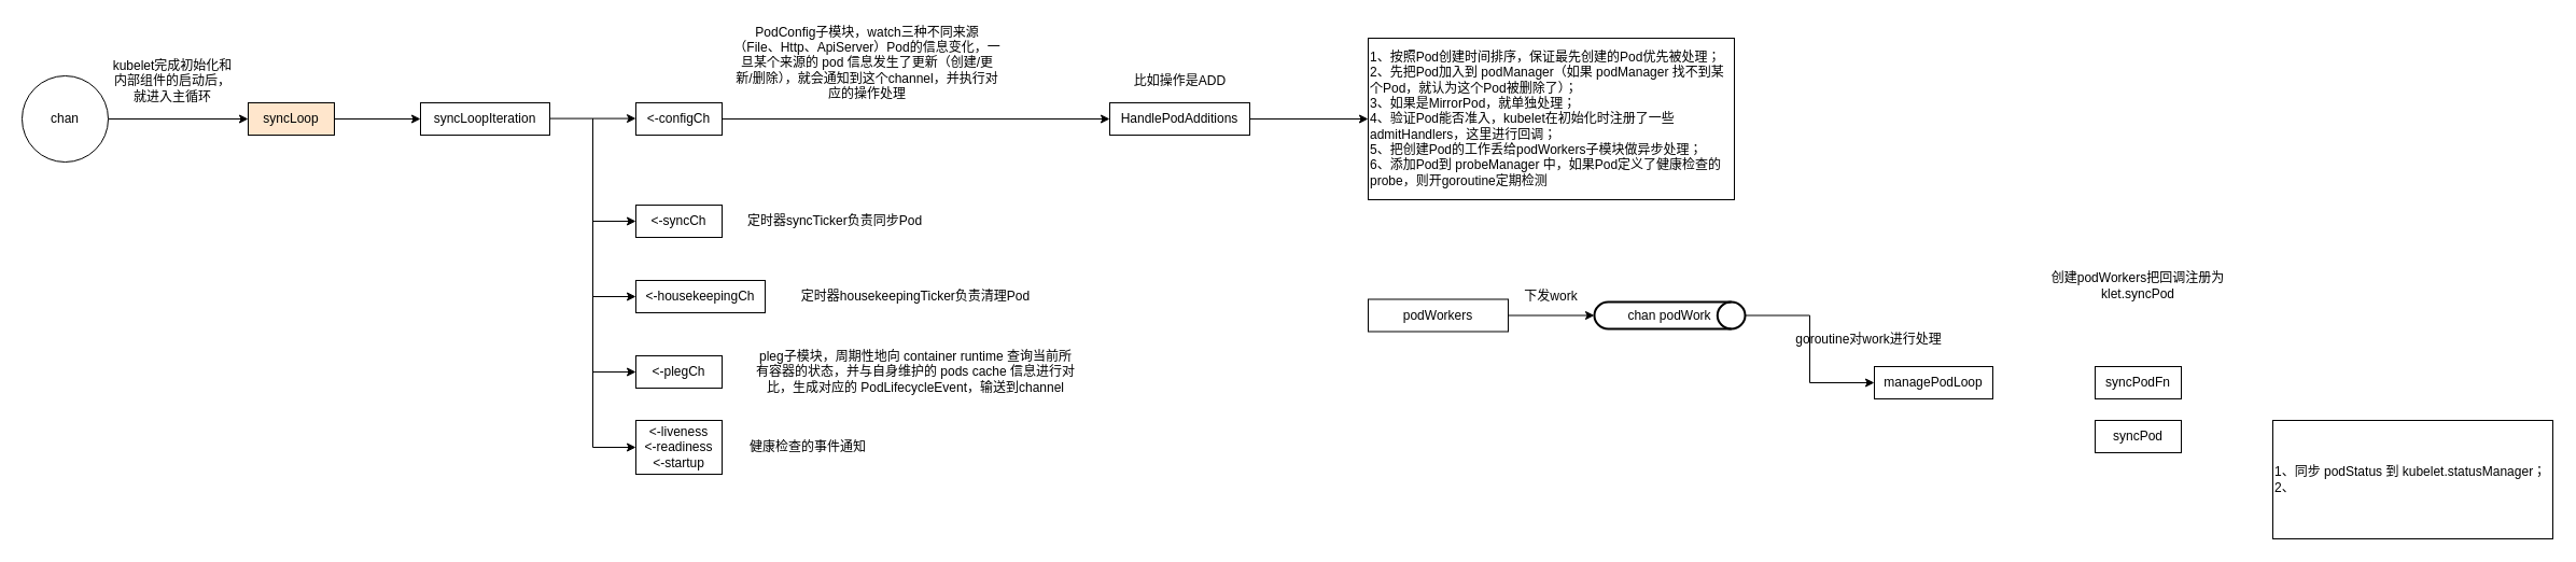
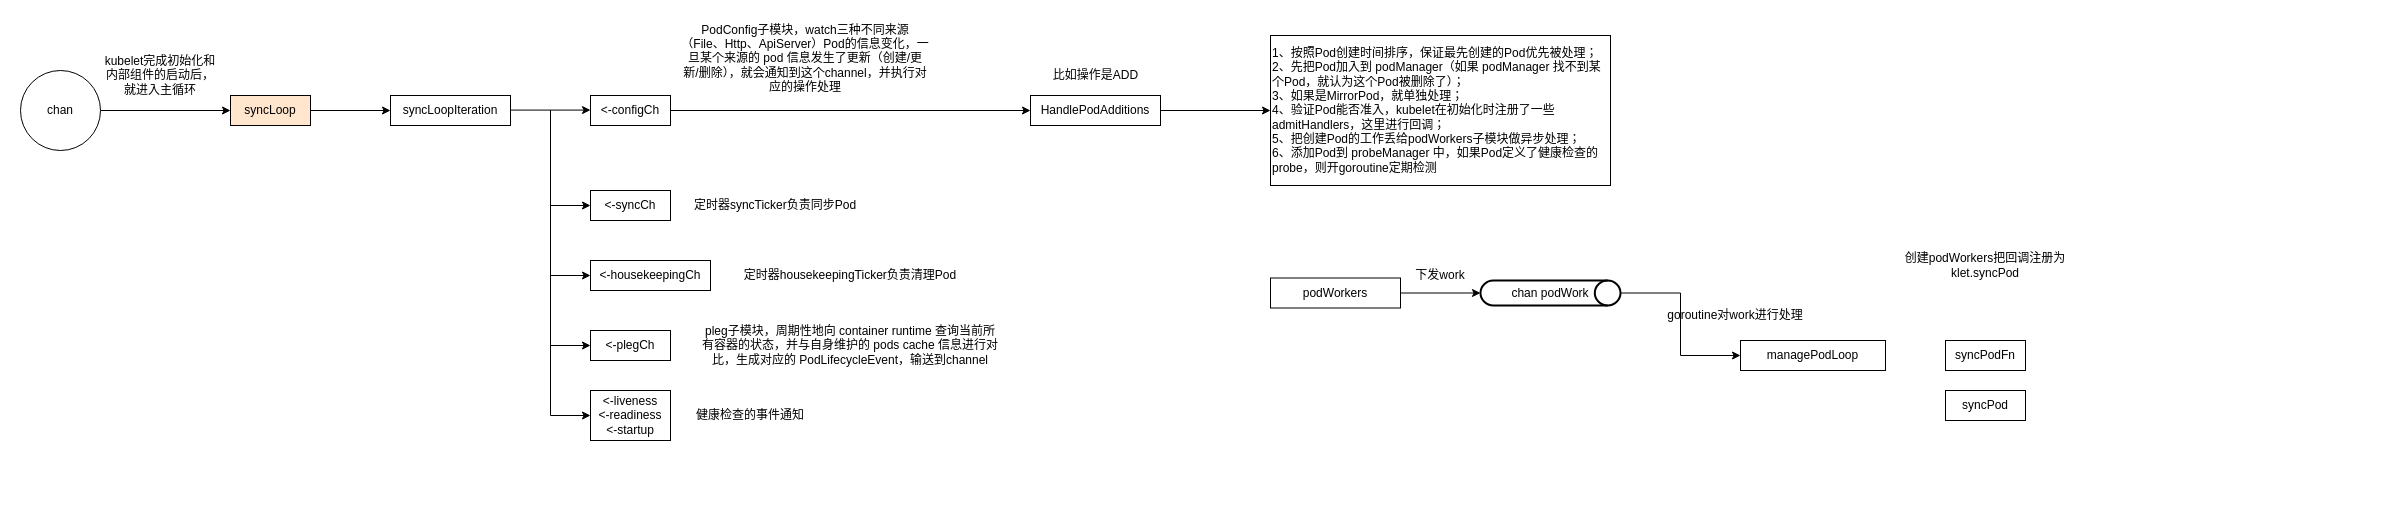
- <mxCell id="33" value="managePodLoop" style="rounded=0;whiteSpace=wrap;labelBorderColor=none;html=0;" vertex="1" parent="1"><mxGeometry x="1740" y="340" width="110" height="30" as="geometry" /></mxCell>
+ <mxCell id="33" value="managePodLoop" style="rounded=0;whiteSpace=wrap;labelBorderColor=none;html=0;" vertex="1" parent="1"><mxGeometry x="1740" y="340" width="145" height="30" as="geometry" /></mxCell>
- <mxCell id="38" value="1、同步 podStatus 到 kubelet.statusManager；&#10;2、" style="rounded=0;whiteSpace=wrap;labelBorderColor=none;html=0;align=left;" vertex="1" parent="1"><mxGeometry x="2110" y="390" width="260" height="110" as="geometry" /></mxCell>
